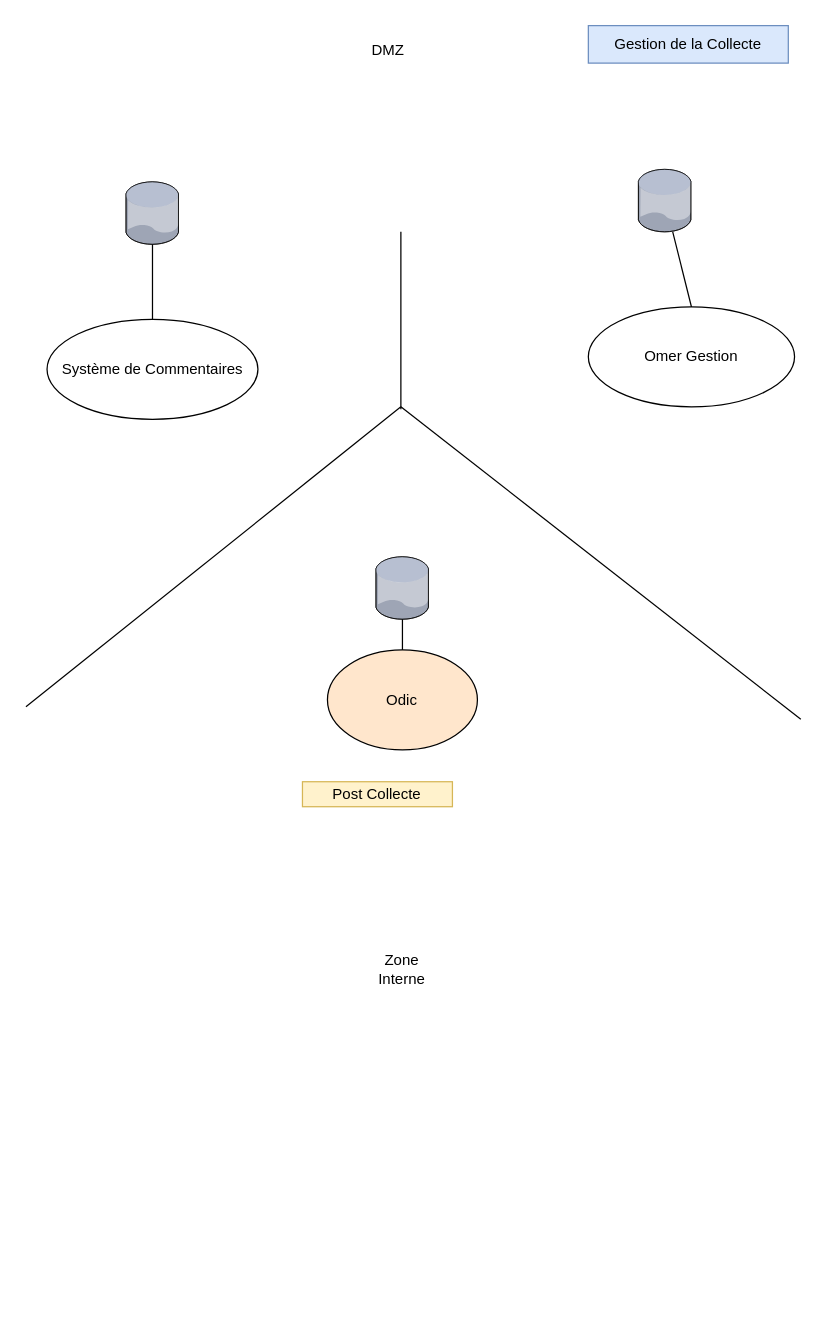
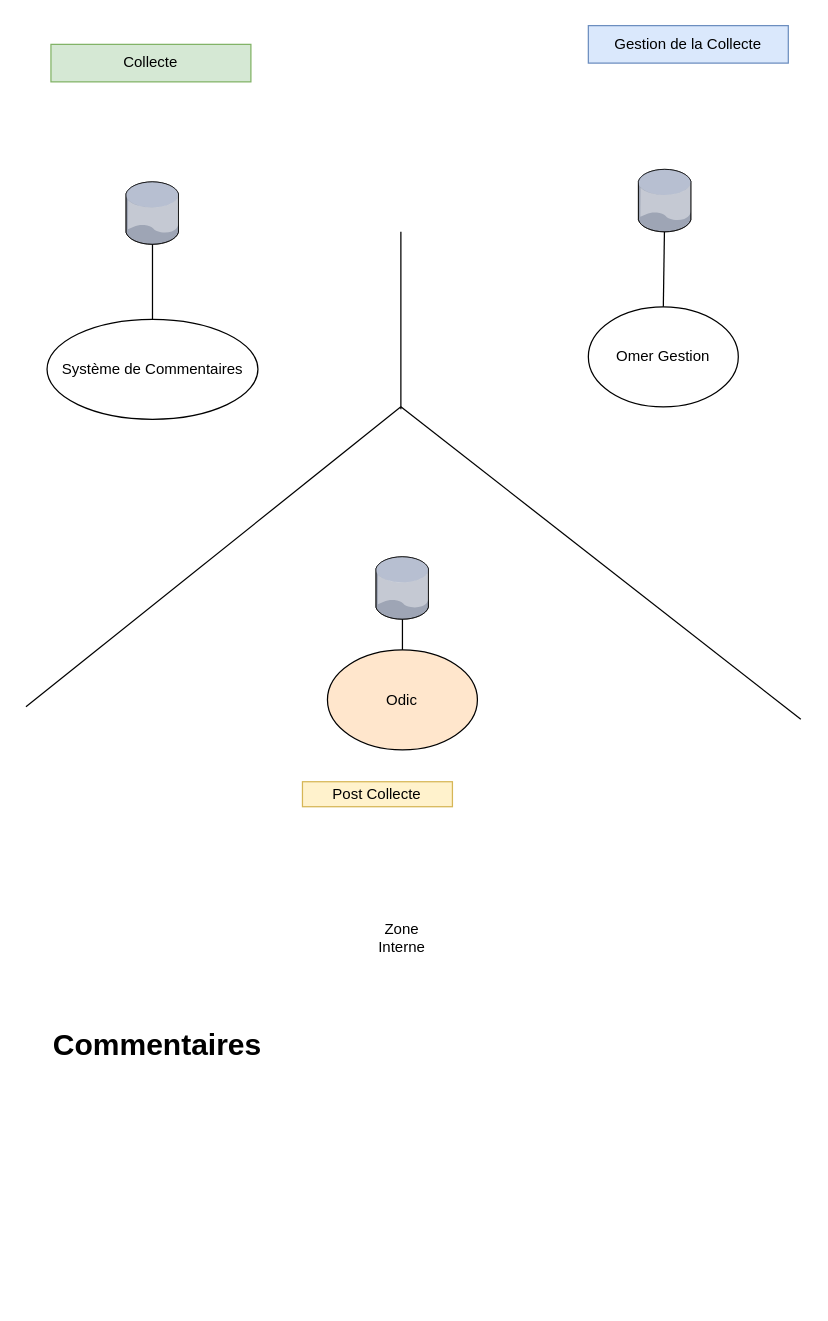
- <mxCell id="17" value="DMZ" style="text;html=1;align=center;verticalAlign=middle;whiteSpace=wrap;rounded=0;" vertex="1" parent="1"><mxGeometry x="280" y="25" width="60" height="30" as="geometry" /></mxCell>
+ <mxCell id="9" value="Collecte" style="text;html=1;align=center;verticalAlign=middle;whiteSpace=wrap;rounded=0;fillColor=#d5e8d4;strokeColor=#82b366;" vertex="1" parent="1"><mxGeometry x="40" y="35" width="160" height="30" as="geometry" /></mxCell>
- <mxCell id="12" value="Omer Gestion" style="ellipse;whiteSpace=wrap;html=1;" vertex="1" parent="1"><mxGeometry x="470" y="245" width="165" height="80" as="geometry" /></mxCell>
+ <mxCell id="12" value="Omer Gestion" style="ellipse;whiteSpace=wrap;html=1;" vertex="1" parent="1"><mxGeometry x="470" y="245" width="120" height="80" as="geometry" /></mxCell>
- <mxCell id="18" value="Zone Interne" style="text;html=1;align=center;verticalAlign=middle;whiteSpace=wrap;rounded=0;" vertex="1" parent="1"><mxGeometry x="291" y="760" width="60" height="30" as="geometry" /></mxCell>
+ <mxCell id="18" value="Zone Interne" style="text;html=1;align=center;verticalAlign=middle;whiteSpace=wrap;rounded=0;" vertex="1" parent="1"><mxGeometry x="291" y="735" width="60" height="30" as="geometry" /></mxCell>
+ <mxCell id="19" value="&lt;h1 style=&quot;margin-top: 0px;&quot;&gt;Commentaires&lt;/h1&gt;" style="text;html=1;whiteSpace=wrap;overflow=hidden;rounded=0;" vertex="1" parent="1"><mxGeometry x="40" y="815" width="580" height="220" as="geometry" /></mxCell>
